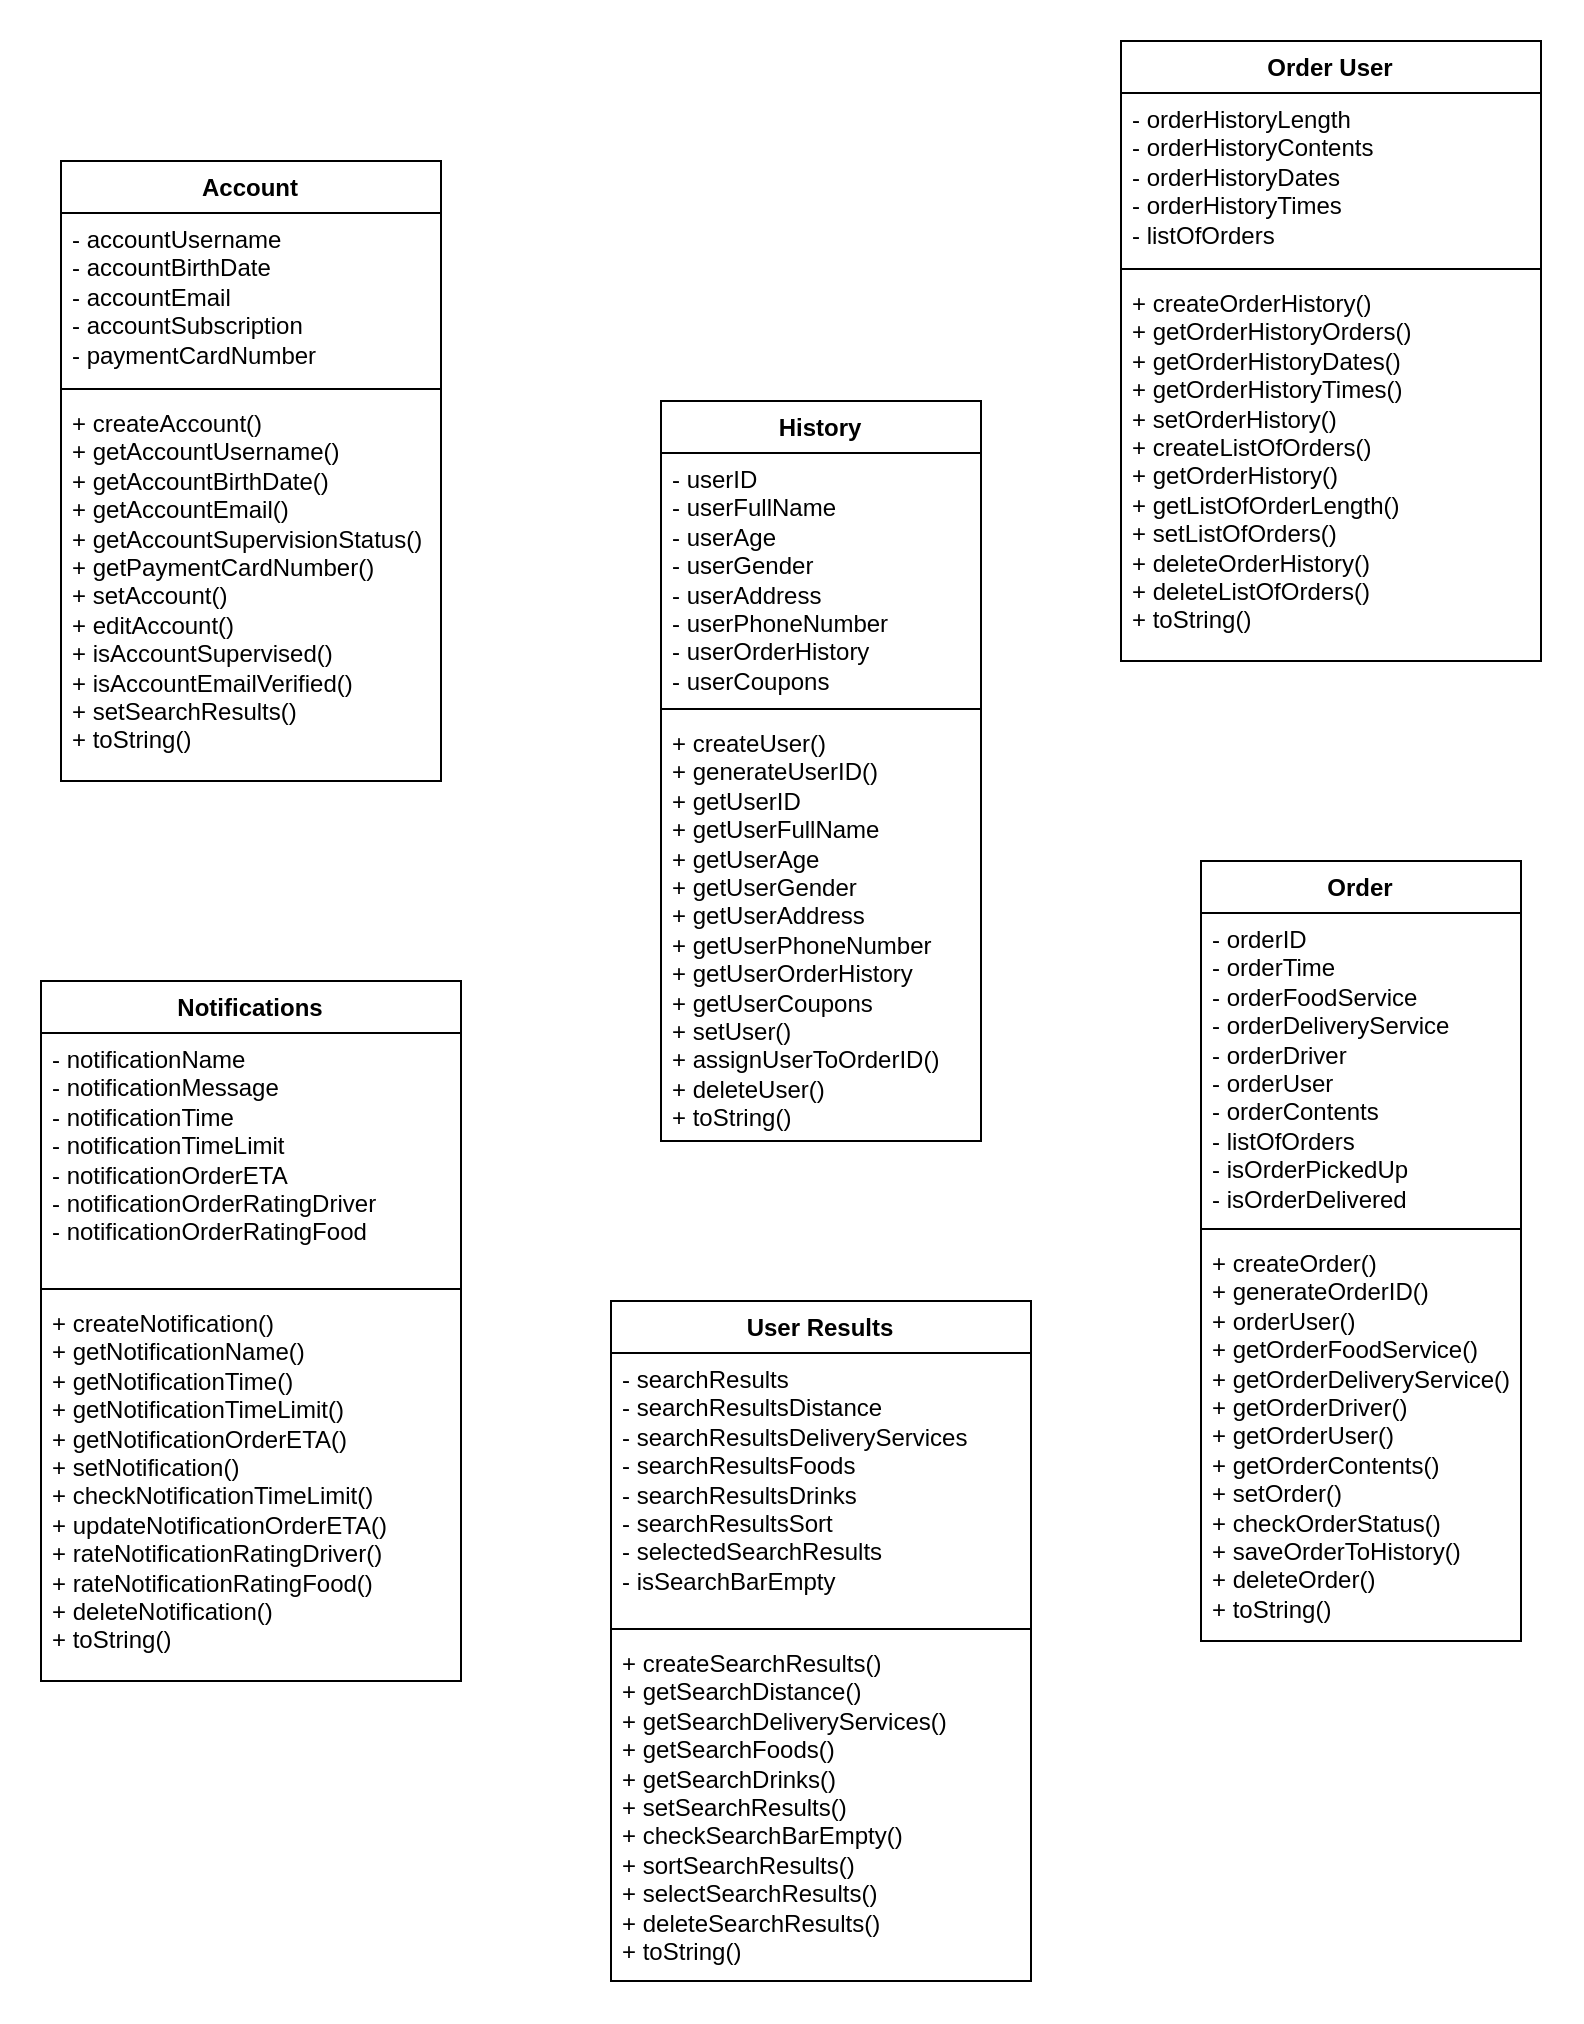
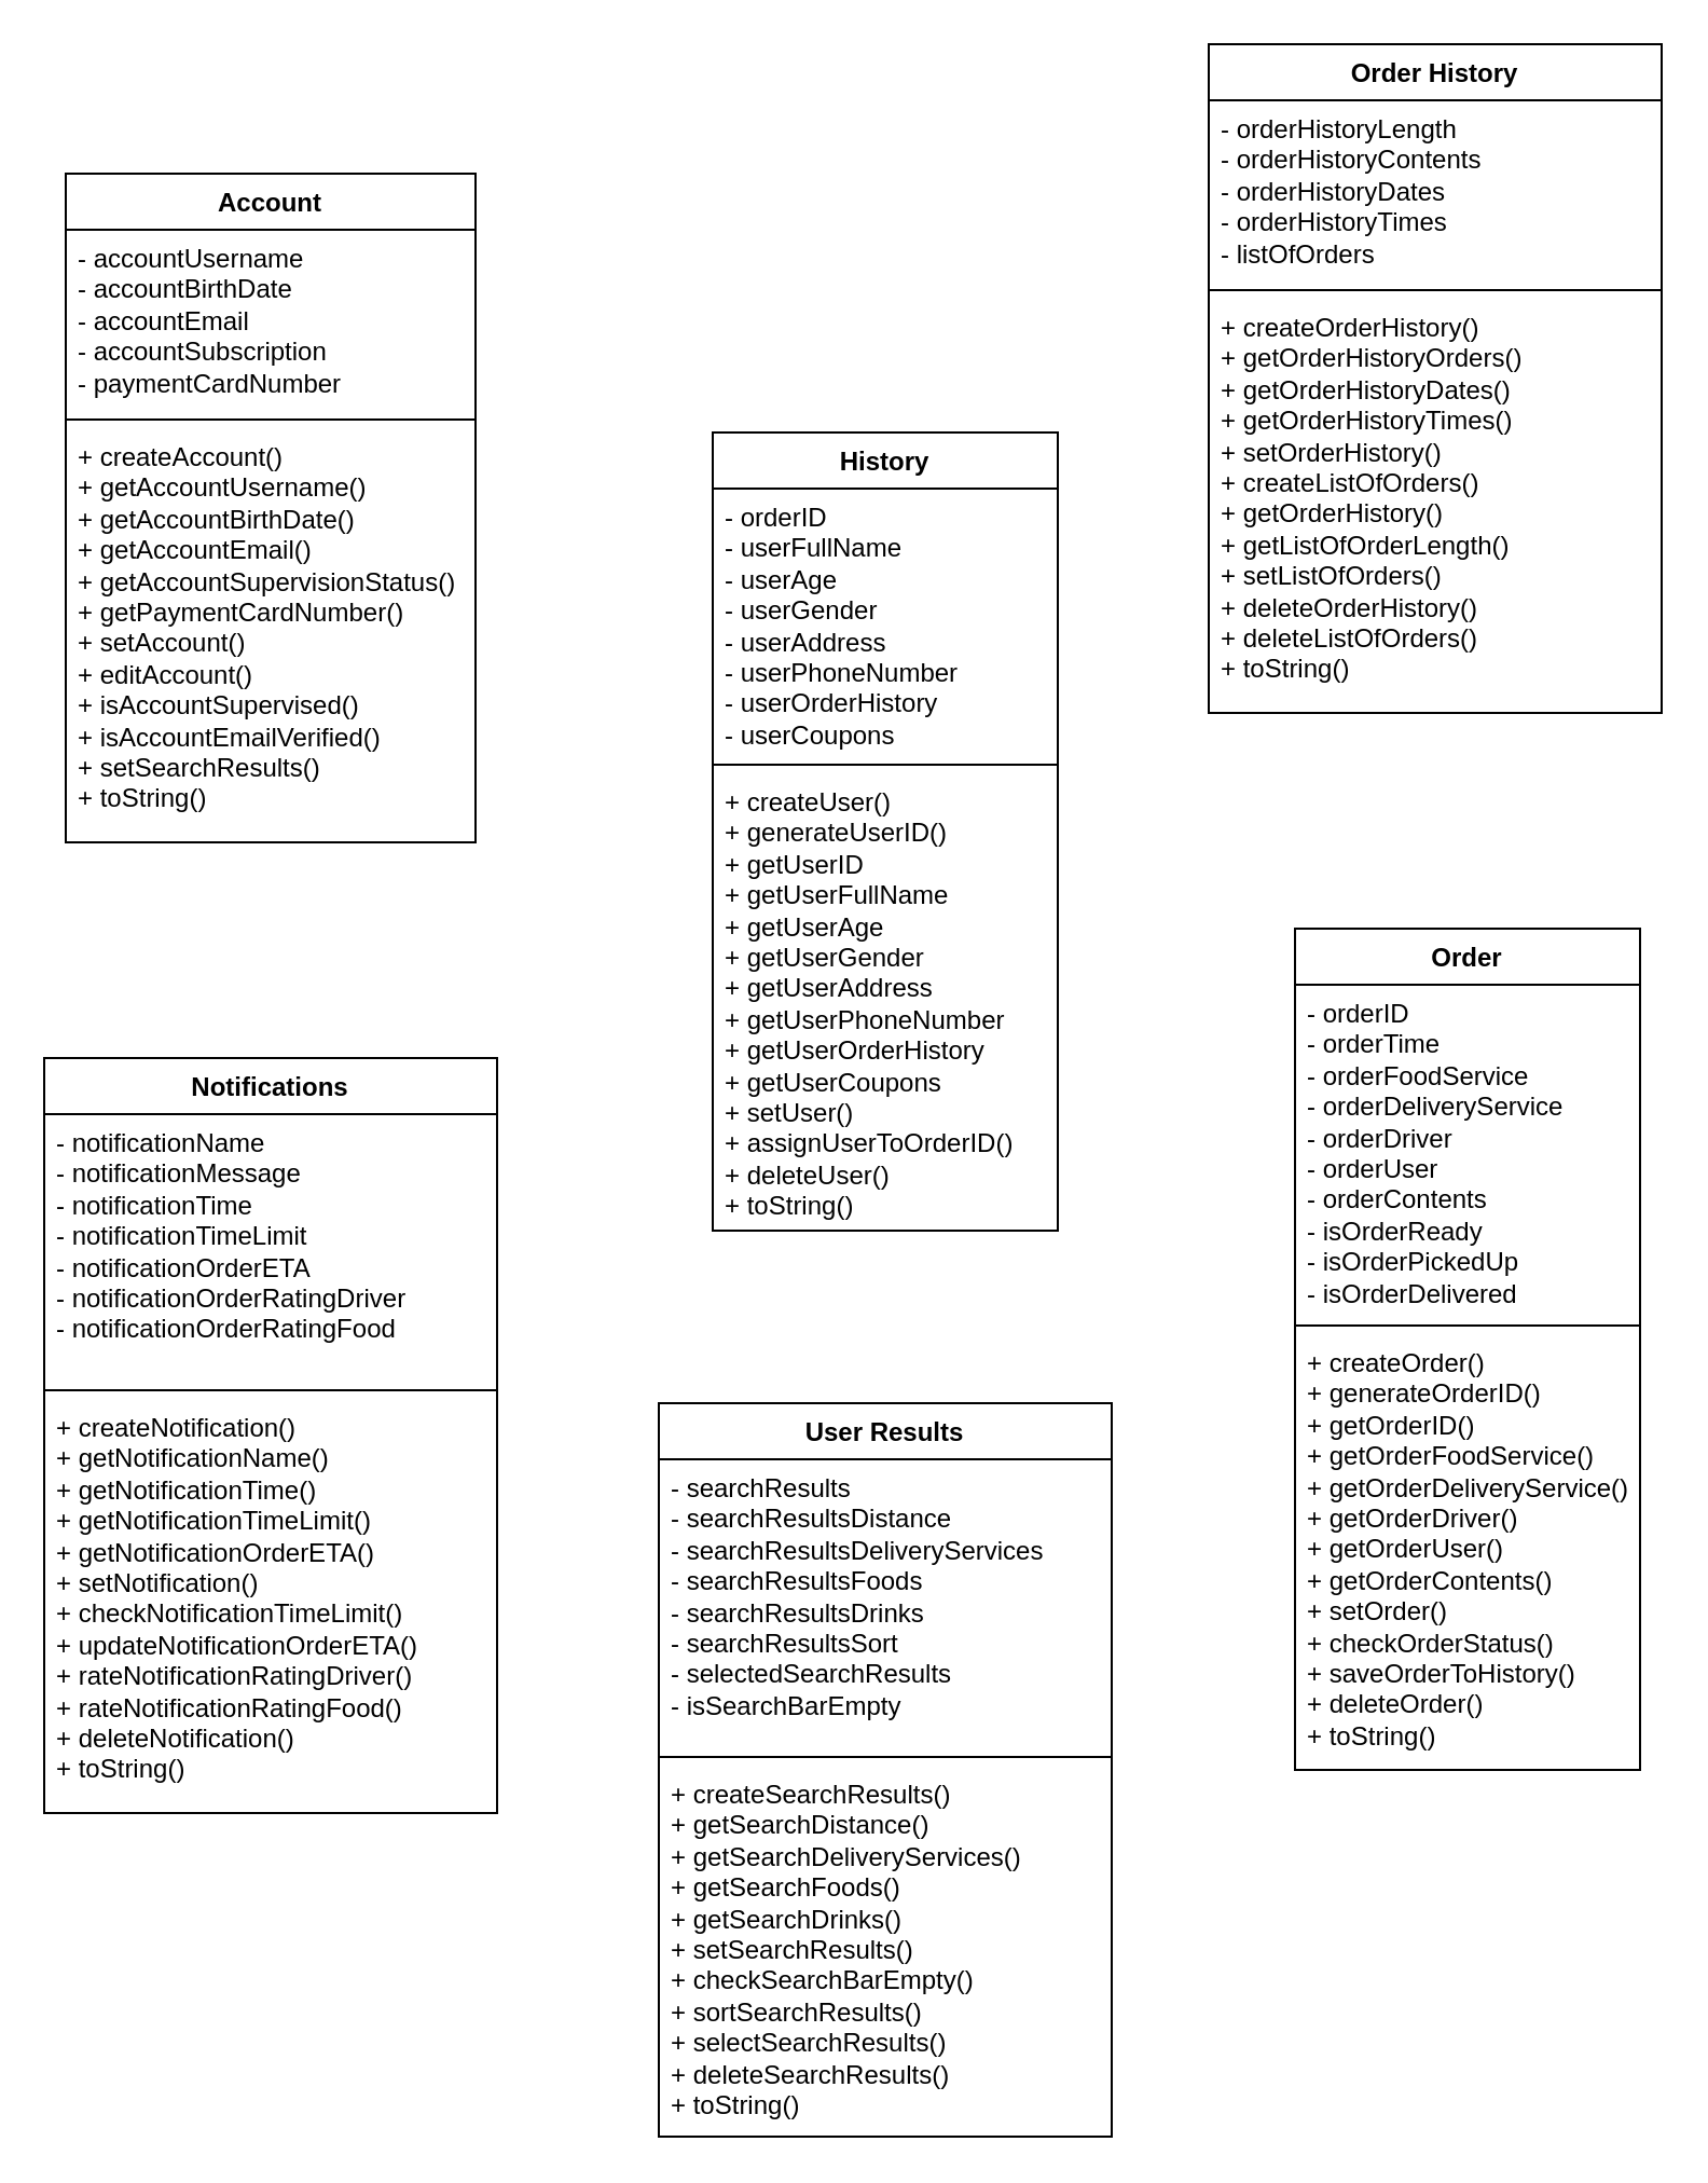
- <mxCell id="19" value="Order User" style="swimlane;fontStyle=1;align=center;verticalAlign=top;childLayout=stackLayout;horizontal=1;startSize=26;horizontalStack=0;resizeParent=1;resizeParentMax=0;resizeLast=0;collapsible=1;marginBottom=0;whiteSpace=wrap;html=1;" parent="1" vertex="1"><mxGeometry x="560" y="20" width="210" height="310" as="geometry" /></mxCell>
+ <mxCell id="19" value="Order History" style="swimlane;fontStyle=1;align=center;verticalAlign=top;childLayout=stackLayout;horizontal=1;startSize=26;horizontalStack=0;resizeParent=1;resizeParentMax=0;resizeLast=0;collapsible=1;marginBottom=0;whiteSpace=wrap;html=1;" parent="1" vertex="1"><mxGeometry x="560" y="20" width="210" height="310" as="geometry" /></mxCell>
- <mxCell id="3" value="- userID&lt;br&gt;- userFullName&lt;br&gt;- userAge&lt;br&gt;- userGender&lt;br&gt;- userAddress&lt;br&gt;- userPhoneNumber&lt;br&gt;- userOrderHistory&lt;br&gt;- userCoupons" style="text;strokeColor=none;fillColor=none;align=left;verticalAlign=top;spacingLeft=4;spacingRight=4;overflow=hidden;rotatable=0;points=[[0,0.5],[1,0.5]];portConstraint=eastwest;whiteSpace=wrap;html=1;" parent="2" vertex="1"><mxGeometry y="26" width="160" height="124" as="geometry" /></mxCell>
+ <mxCell id="3" value="- orderID&lt;br&gt;- userFullName&lt;br&gt;- userAge&lt;br&gt;- userGender&lt;br&gt;- userAddress&lt;br&gt;- userPhoneNumber&lt;br&gt;- userOrderHistory&lt;br&gt;- userCoupons" style="text;strokeColor=none;fillColor=none;align=left;verticalAlign=top;spacingLeft=4;spacingRight=4;overflow=hidden;rotatable=0;points=[[0,0.5],[1,0.5]];portConstraint=eastwest;whiteSpace=wrap;html=1;" parent="2" vertex="1"><mxGeometry y="26" width="160" height="124" as="geometry" /></mxCell>
- <mxCell id="7" value="- orderID&lt;br&gt;- orderTime&lt;br&gt;- orderFoodService&lt;br&gt;- orderDeliveryService&lt;br&gt;- orderDriver&lt;br&gt;- orderUser&lt;br&gt;- orderContents&lt;br&gt;- listOfOrders&lt;br&gt;- isOrderPickedUp&lt;br&gt;- isOrderDelivered" style="text;strokeColor=none;fillColor=none;align=left;verticalAlign=top;spacingLeft=4;spacingRight=4;overflow=hidden;rotatable=0;points=[[0,0.5],[1,0.5]];portConstraint=eastwest;whiteSpace=wrap;html=1;" parent="6" vertex="1"><mxGeometry y="26" width="160" height="154" as="geometry" /></mxCell>
+ <mxCell id="7" value="- orderID&lt;br&gt;- orderTime&lt;br&gt;- orderFoodService&lt;br&gt;- orderDeliveryService&lt;br&gt;- orderDriver&lt;br&gt;- orderUser&lt;br&gt;- orderContents&lt;br&gt;- isOrderReady&lt;br&gt;- isOrderPickedUp&lt;br&gt;- isOrderDelivered" style="text;strokeColor=none;fillColor=none;align=left;verticalAlign=top;spacingLeft=4;spacingRight=4;overflow=hidden;rotatable=0;points=[[0,0.5],[1,0.5]];portConstraint=eastwest;whiteSpace=wrap;html=1;" parent="6" vertex="1"><mxGeometry y="26" width="160" height="154" as="geometry" /></mxCell>
- <mxCell id="9" value="+ createOrder()&lt;br&gt;+ generateOrderID()&lt;br&gt;+ orderUser()&lt;br&gt;+ getOrderFoodService()&lt;br&gt;+ getOrderDeliveryService()&lt;br&gt;+ getOrderDriver()&lt;br&gt;+ getOrderUser()&lt;br&gt;+ getOrderContents()&lt;br&gt;+ setOrder()&lt;br&gt;+ checkOrderStatus()&lt;br&gt;+ saveOrderToHistory()&lt;br&gt;+ deleteOrder()&lt;br&gt;+ toString()" style="text;strokeColor=none;fillColor=none;align=left;verticalAlign=top;spacingLeft=4;spacingRight=4;overflow=hidden;rotatable=0;points=[[0,0.5],[1,0.5]];portConstraint=eastwest;whiteSpace=wrap;html=1;" parent="6" vertex="1"><mxGeometry y="188" width="160" height="202" as="geometry" /></mxCell>
+ <mxCell id="9" value="+ createOrder()&lt;br&gt;+ generateOrderID()&lt;br&gt;+ getOrderID()&lt;br&gt;+ getOrderFoodService()&lt;br&gt;+ getOrderDeliveryService()&lt;br&gt;+ getOrderDriver()&lt;br&gt;+ getOrderUser()&lt;br&gt;+ getOrderContents()&lt;br&gt;+ setOrder()&lt;br&gt;+ checkOrderStatus()&lt;br&gt;+ saveOrderToHistory()&lt;br&gt;+ deleteOrder()&lt;br&gt;+ toString()" style="text;strokeColor=none;fillColor=none;align=left;verticalAlign=top;spacingLeft=4;spacingRight=4;overflow=hidden;rotatable=0;points=[[0,0.5],[1,0.5]];portConstraint=eastwest;whiteSpace=wrap;html=1;" parent="6" vertex="1"><mxGeometry y="188" width="160" height="202" as="geometry" /></mxCell>
